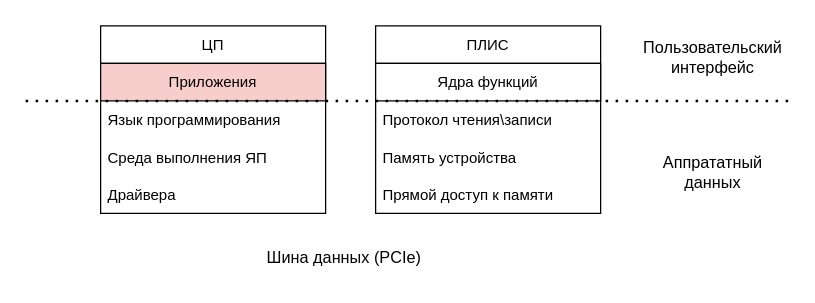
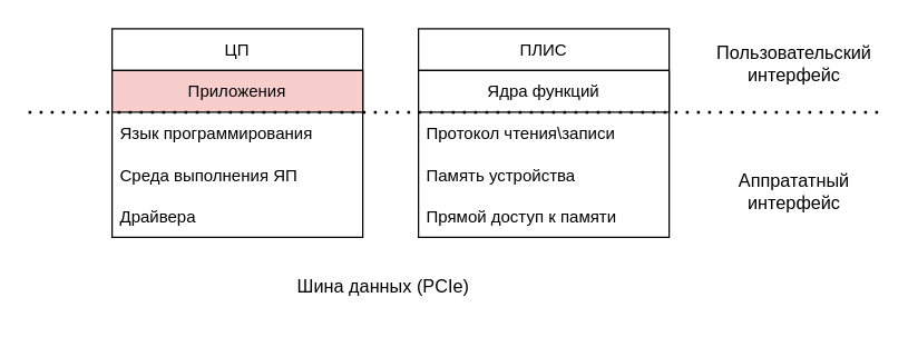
- <mxCell id="15" value="Аппрататный данных&lt;br&gt;&lt;div&gt;&lt;br&gt;&lt;/div&gt;" style="text;html=1;strokeColor=none;fillColor=none;align=center;verticalAlign=middle;whiteSpace=wrap;rounded=0;fontSize=13;" vertex="1" parent="1"><mxGeometry x="540" y="130" width="60" height="30" as="geometry" /></mxCell>
+ <mxCell id="15" value="Аппрататный интерфейс&lt;br&gt;&lt;div&gt;&lt;br&gt;&lt;/div&gt;" style="text;html=1;strokeColor=none;fillColor=none;align=center;verticalAlign=middle;whiteSpace=wrap;rounded=0;fontSize=13;" vertex="1" parent="1"><mxGeometry x="540" y="130" width="60" height="30" as="geometry" /></mxCell>
